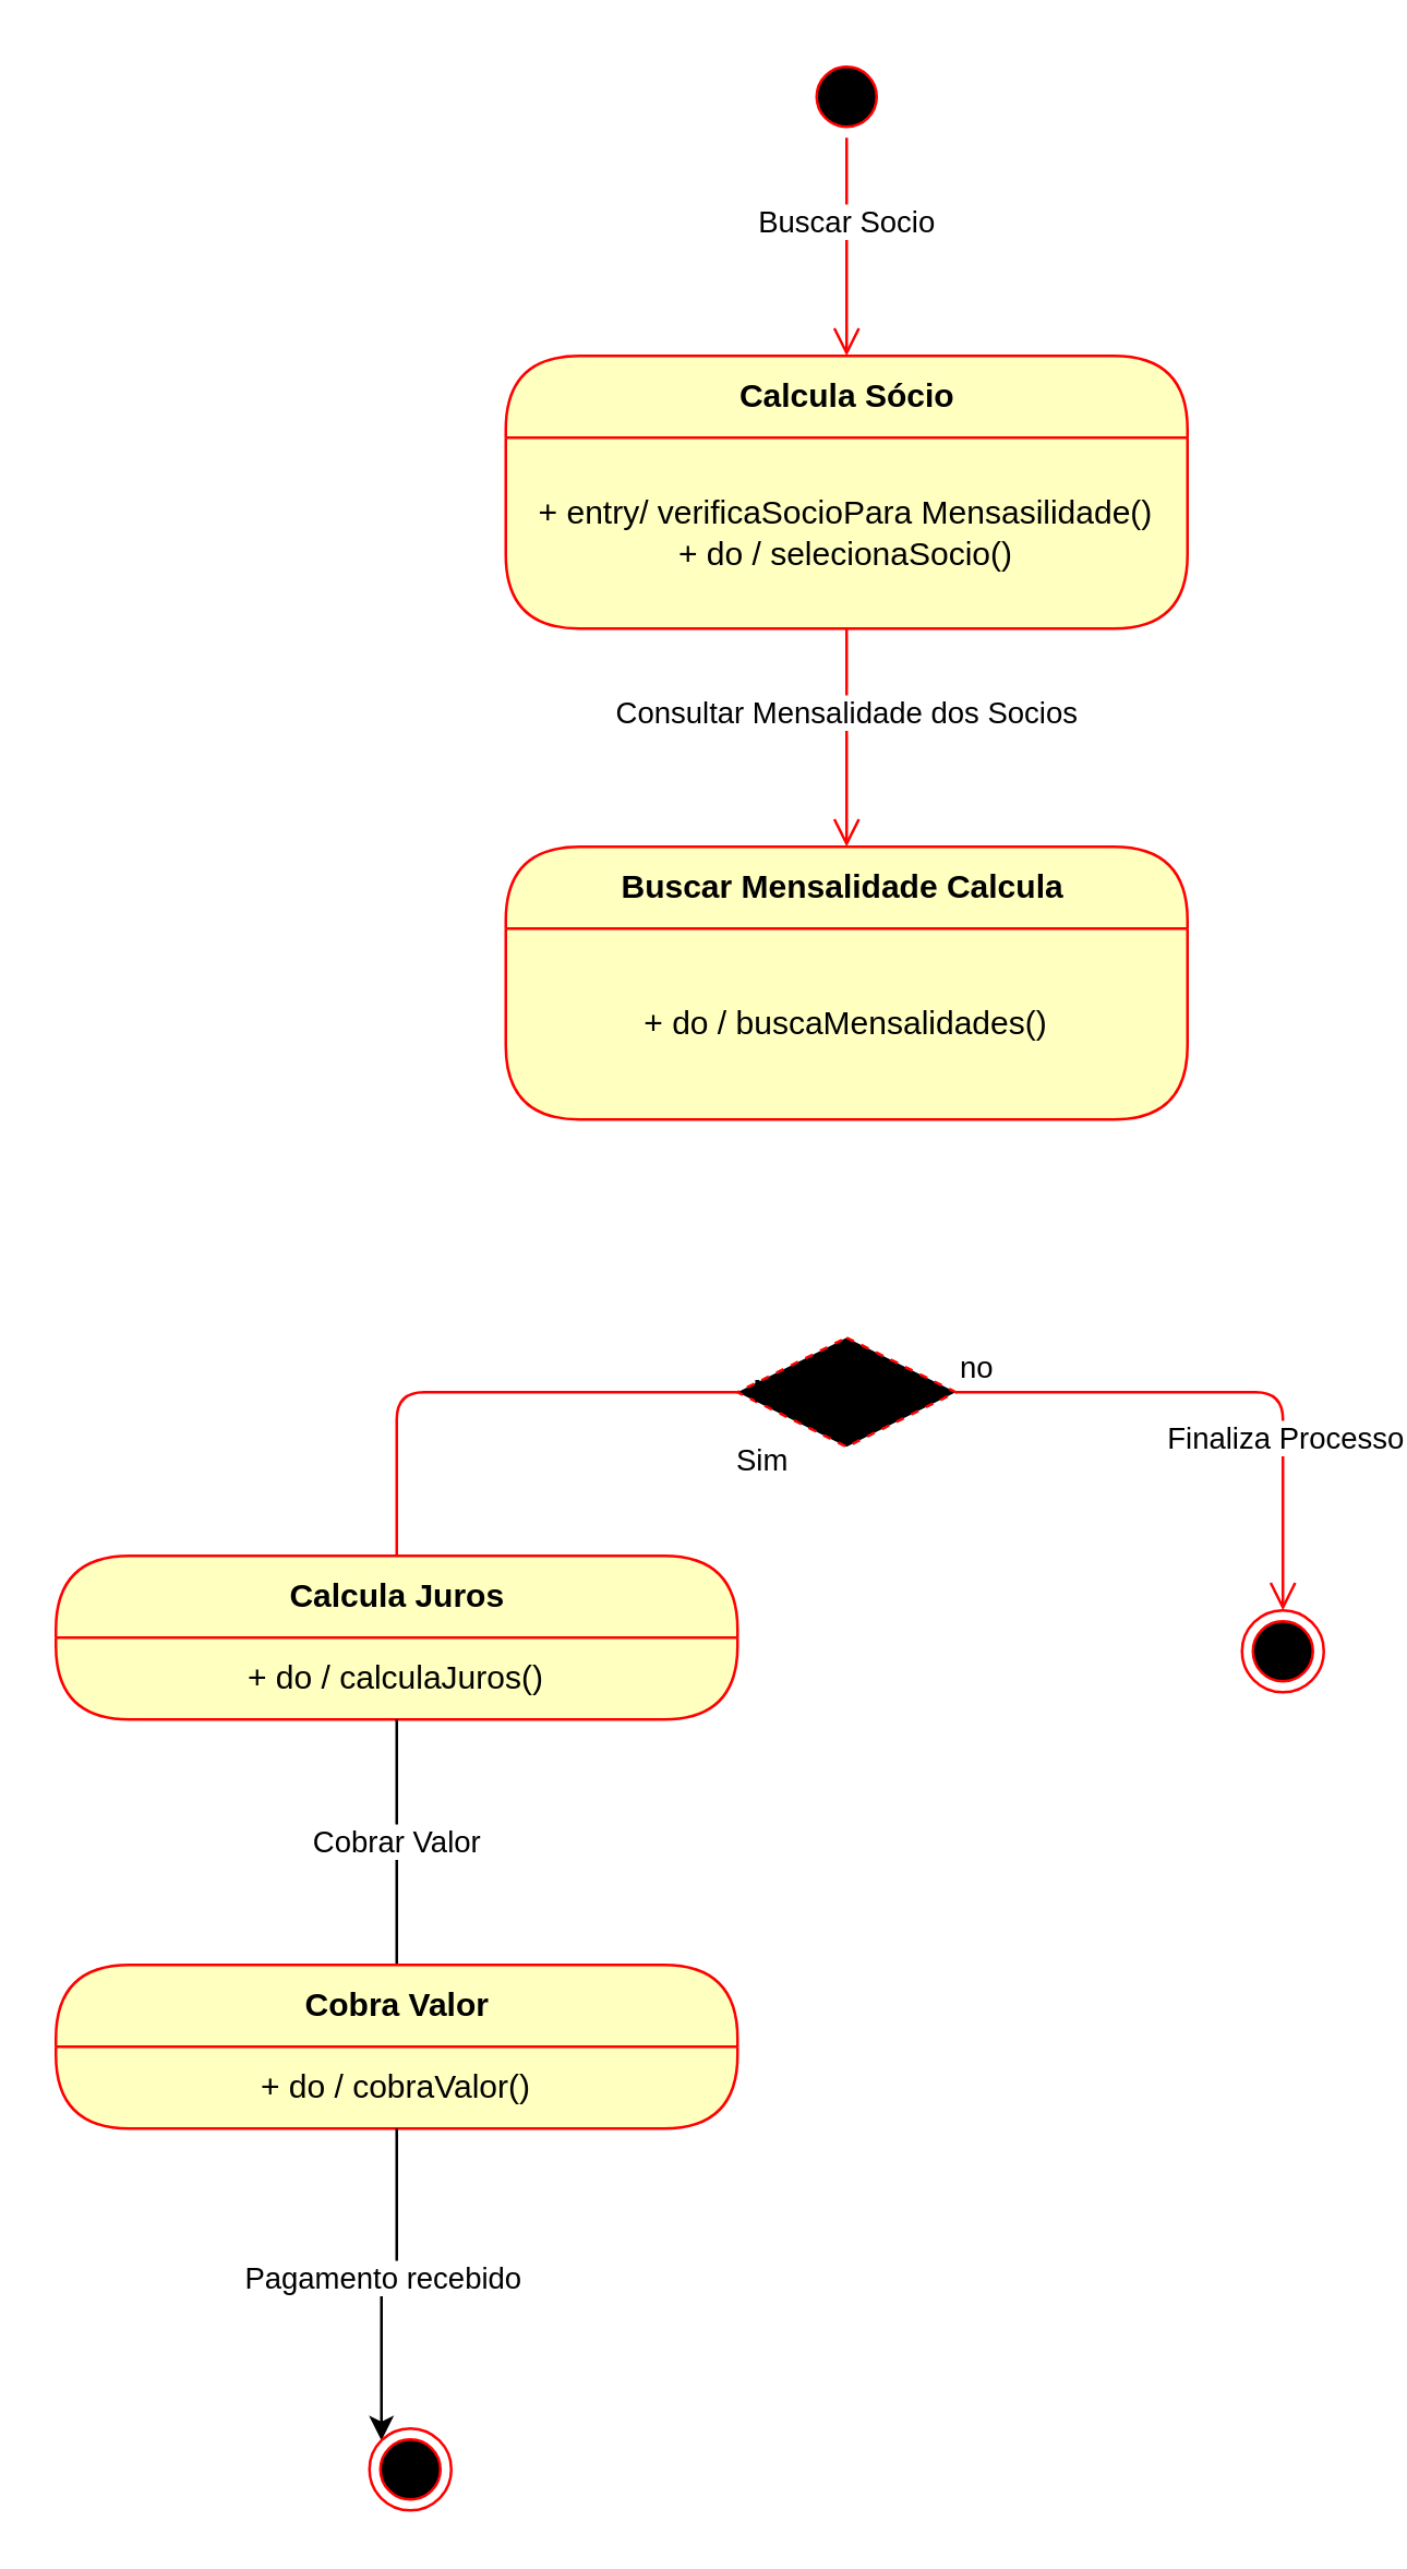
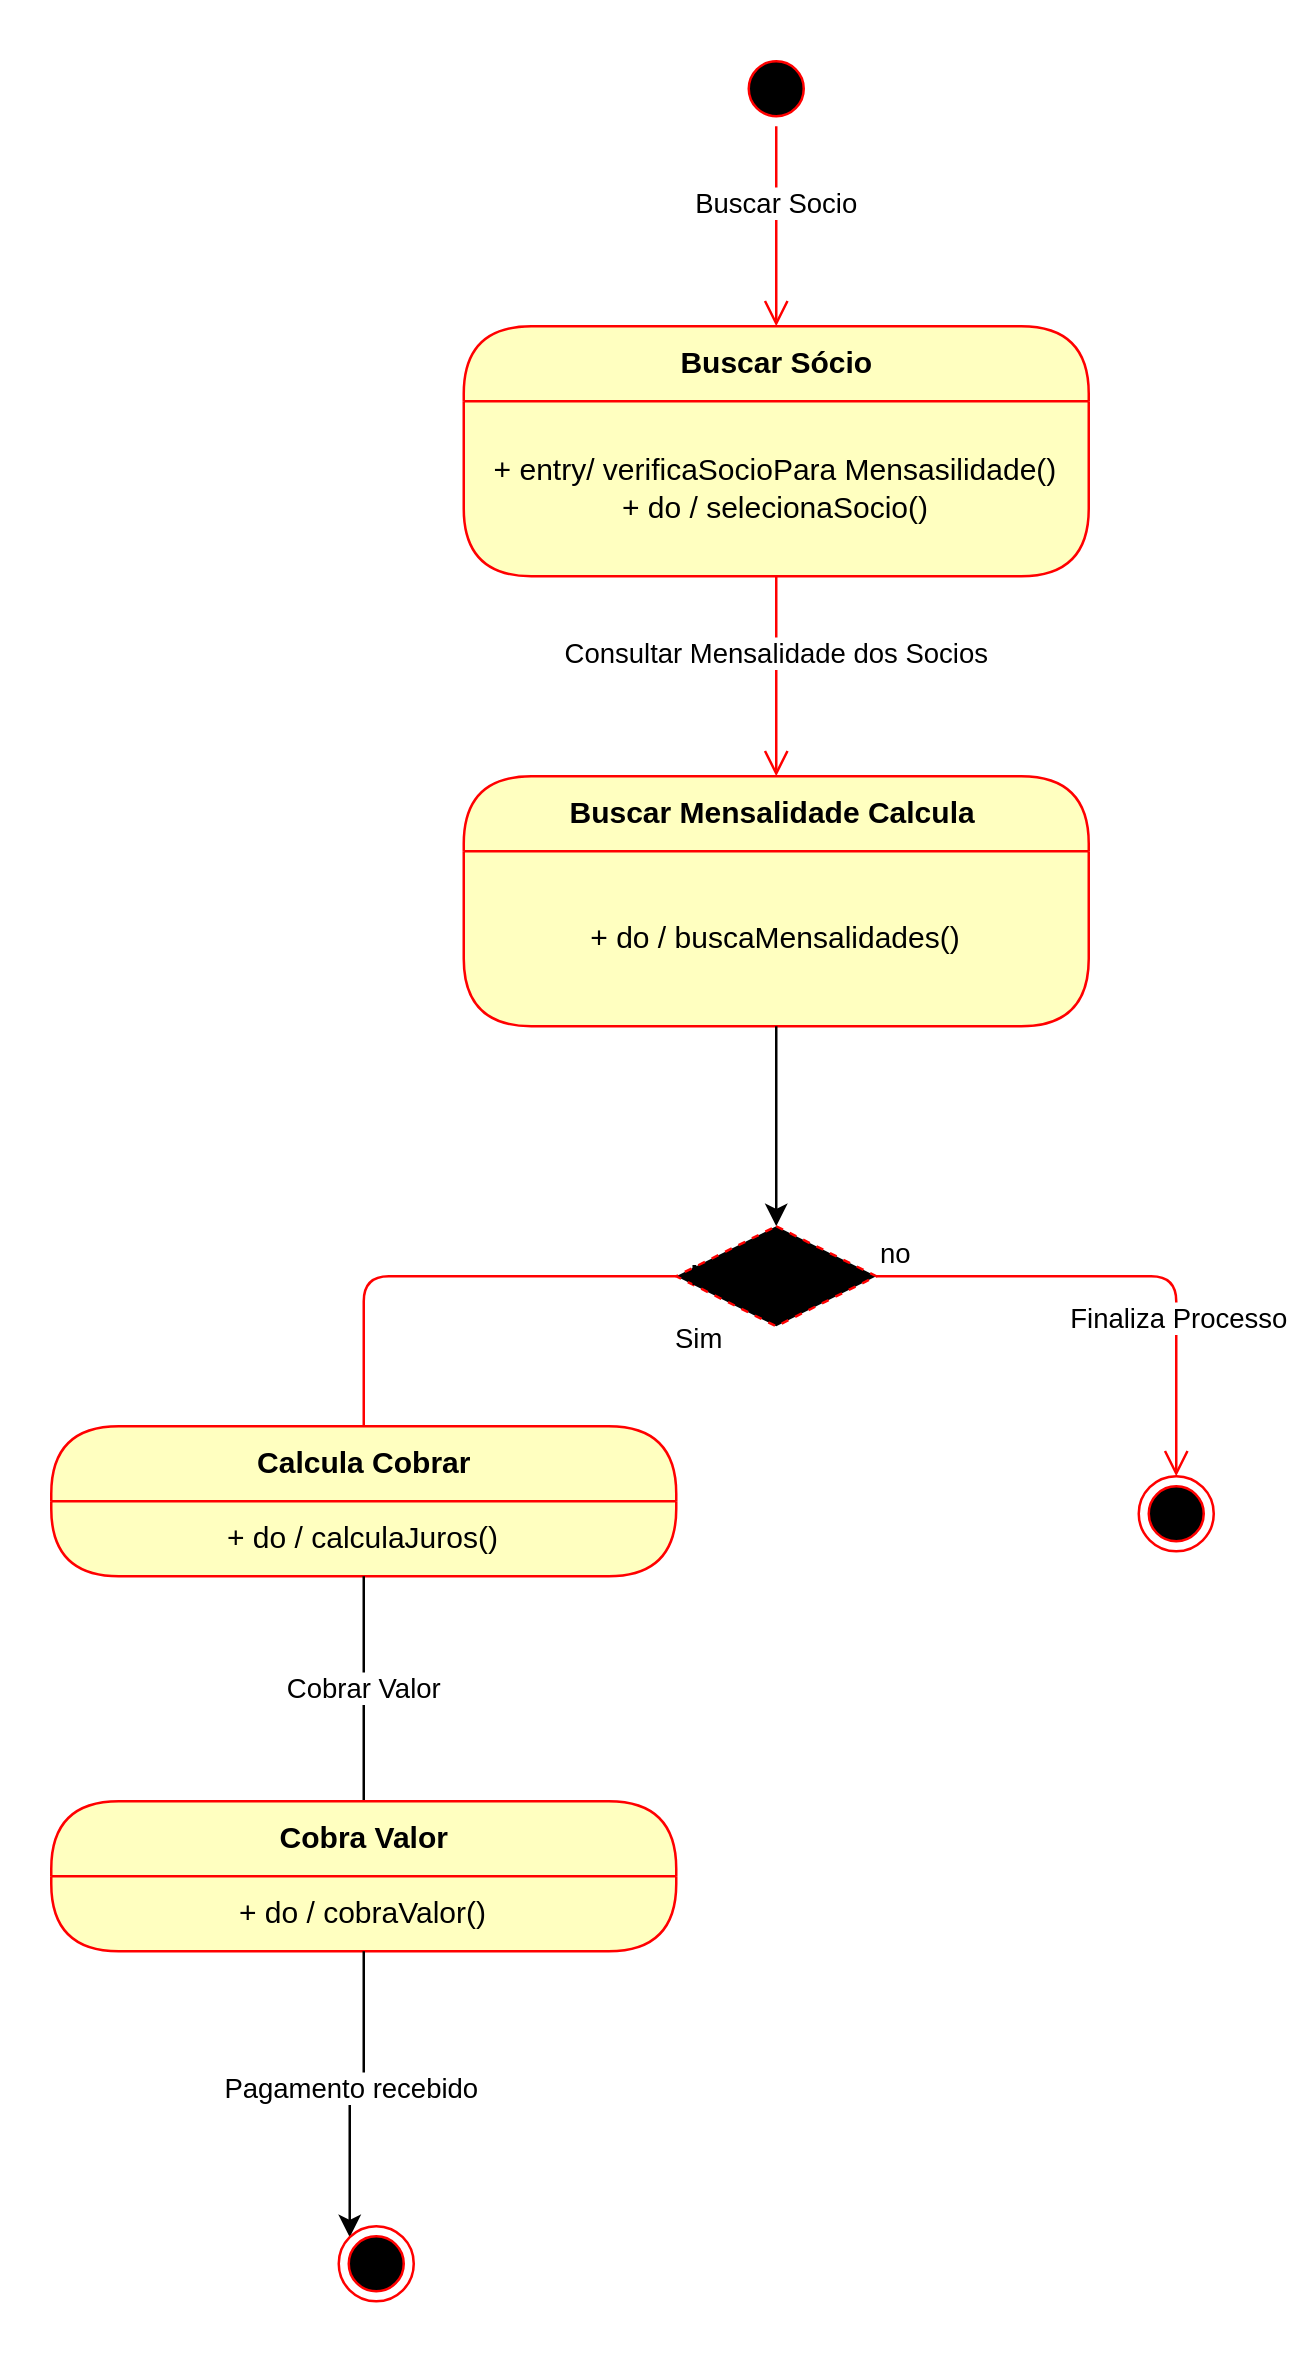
- <mxCell id="5" value="Calcula Sócio" style="swimlane;html=1;fontStyle=1;align=center;verticalAlign=middle;childLayout=stackLayout;horizontal=1;startSize=30;horizontalStack=0;resizeParent=0;resizeLast=1;container=0;fontColor=#000000;collapsible=0;rounded=1;arcSize=30;strokeColor=#ff0000;fillColor=#ffffc0;swimlaneFillColor=#ffffc0;dropTarget=0;" parent="1" vertex="1"><mxGeometry x="185" y="130" width="250" height="100" as="geometry" /></mxCell>
+ <mxCell id="5" value="Buscar Sócio" style="swimlane;html=1;fontStyle=1;align=center;verticalAlign=middle;childLayout=stackLayout;horizontal=1;startSize=30;horizontalStack=0;resizeParent=0;resizeLast=1;container=0;fontColor=#000000;collapsible=0;rounded=1;arcSize=30;strokeColor=#ff0000;fillColor=#ffffc0;swimlaneFillColor=#ffffc0;dropTarget=0;" parent="1" vertex="1"><mxGeometry x="185" y="130" width="250" height="100" as="geometry" /></mxCell>
+ <mxCell id="12" style="edgeStyle=orthogonalEdgeStyle;rounded=0;orthogonalLoop=1;jettySize=auto;html=1;" parent="1" source="8" target="13" edge="1"><mxGeometry relative="1" as="geometry" /></mxCell>
- <mxCell id="15" value="Calcula Juros" style="swimlane;html=1;fontStyle=1;align=center;verticalAlign=middle;childLayout=stackLayout;horizontal=1;startSize=30;horizontalStack=0;resizeParent=0;resizeLast=1;container=0;fontColor=#000000;collapsible=0;rounded=1;arcSize=30;strokeColor=#ff0000;fillColor=#ffffc0;swimlaneFillColor=#ffffc0;dropTarget=0;" parent="1" vertex="1"><mxGeometry x="20" y="570" width="250" height="60" as="geometry" /></mxCell>
+ <mxCell id="15" value="Calcula Cobrar" style="swimlane;html=1;fontStyle=1;align=center;verticalAlign=middle;childLayout=stackLayout;horizontal=1;startSize=30;horizontalStack=0;resizeParent=0;resizeLast=1;container=0;fontColor=#000000;collapsible=0;rounded=1;arcSize=30;strokeColor=#ff0000;fillColor=#ffffc0;swimlaneFillColor=#ffffc0;dropTarget=0;" parent="1" vertex="1"><mxGeometry x="20" y="570" width="250" height="60" as="geometry" /></mxCell>
